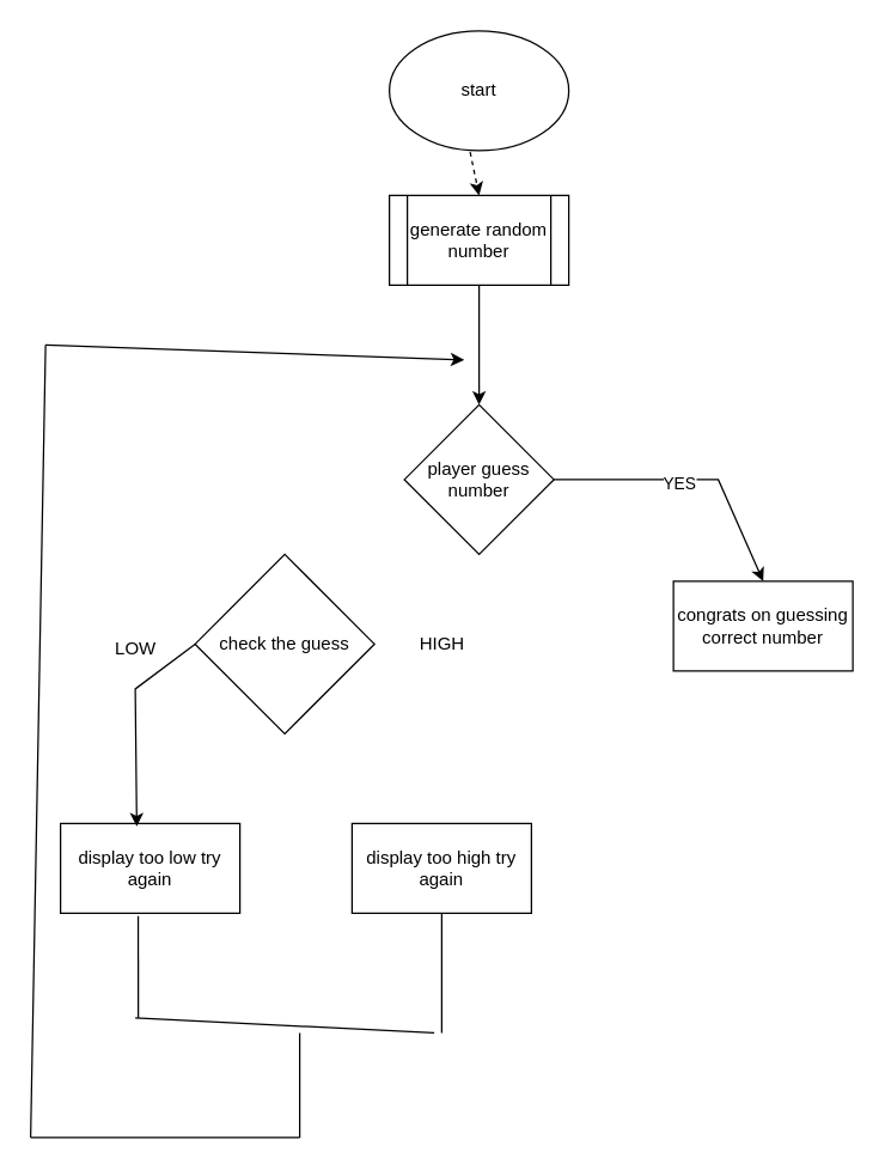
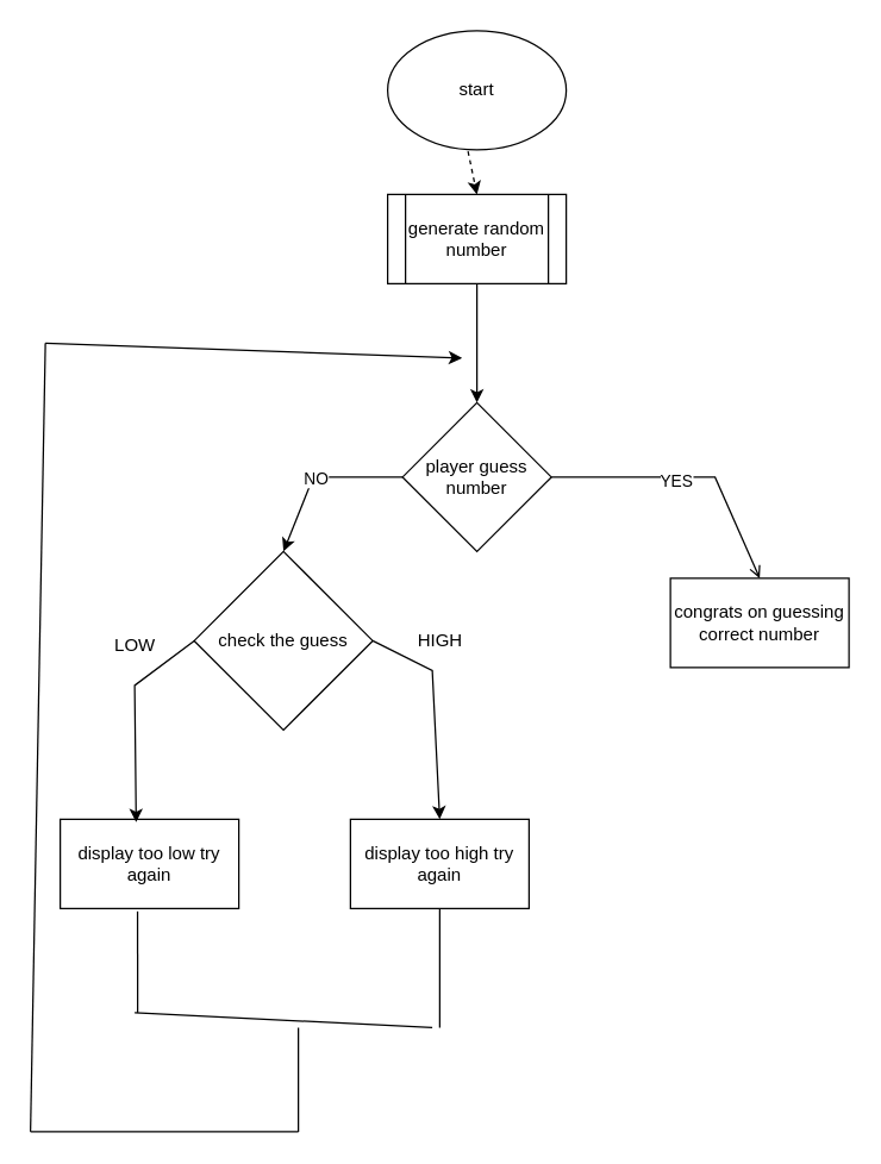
+ <mxCell id="7" value="" style="endArrow=classic;html=1;rounded=0;exitX=0;exitY=0.5;exitDx=0;exitDy=0;entryX=0.5;entryY=0;entryDx=0;entryDy=0;" edge="1" parent="1" source="4" target="9"><mxGeometry width="50" height="50" relative="1" as="geometry"><mxPoint x="290" y="830" as="sourcePoint" /><mxPoint x="180" y="320" as="targetPoint" /><Array as="points"><mxPoint x="210" y="320" /></Array></mxGeometry></mxCell>
+ <mxCell id="8" value="NO" style="edgeLabel;html=1;align=center;verticalAlign=middle;resizable=0;points=[];" vertex="1" connectable="0" parent="7"><mxGeometry x="0.044" relative="1" as="geometry"><mxPoint as="offset" /></mxGeometry></mxCell>
- <mxCell id="5" value="" style="endArrow=classic;html=1;rounded=0;exitX=1;exitY=0.5;exitDx=0;exitDy=0;entryX=0.5;entryY=0;entryDx=0;entryDy=0;" edge="1" parent="1" source="4" target="24"><mxGeometry width="50" height="50" relative="1" as="geometry"><mxPoint x="290" y="830" as="sourcePoint" /><mxPoint x="450" y="320" as="targetPoint" /><Array as="points"><mxPoint x="480" y="320" /></Array></mxGeometry></mxCell>
+ <mxCell id="5" value="" style="endArrow=open;html=1;rounded=0;exitX=1;exitY=0.5;exitDx=0;exitDy=0;entryX=0.5;entryY=0;entryDx=0;entryDy=0;" edge="1" parent="1" source="4" target="24"><mxGeometry width="50" height="50" relative="1" as="geometry"><mxPoint x="290" y="830" as="sourcePoint" /><mxPoint x="450" y="320" as="targetPoint" /><Array as="points"><mxPoint x="480" y="320" /></Array></mxGeometry></mxCell>
+ <mxCell id="15" value="" style="endArrow=classic;html=1;rounded=0;exitX=1;exitY=0.5;exitDx=0;exitDy=0;entryX=0.5;entryY=0;entryDx=0;entryDy=0;" edge="1" parent="1" source="9" target="13"><mxGeometry width="50" height="50" relative="1" as="geometry"><mxPoint x="290" y="830" as="sourcePoint" /><mxPoint x="340" y="780" as="targetPoint" /><Array as="points"><mxPoint x="290" y="450" /></Array></mxGeometry></mxCell>
